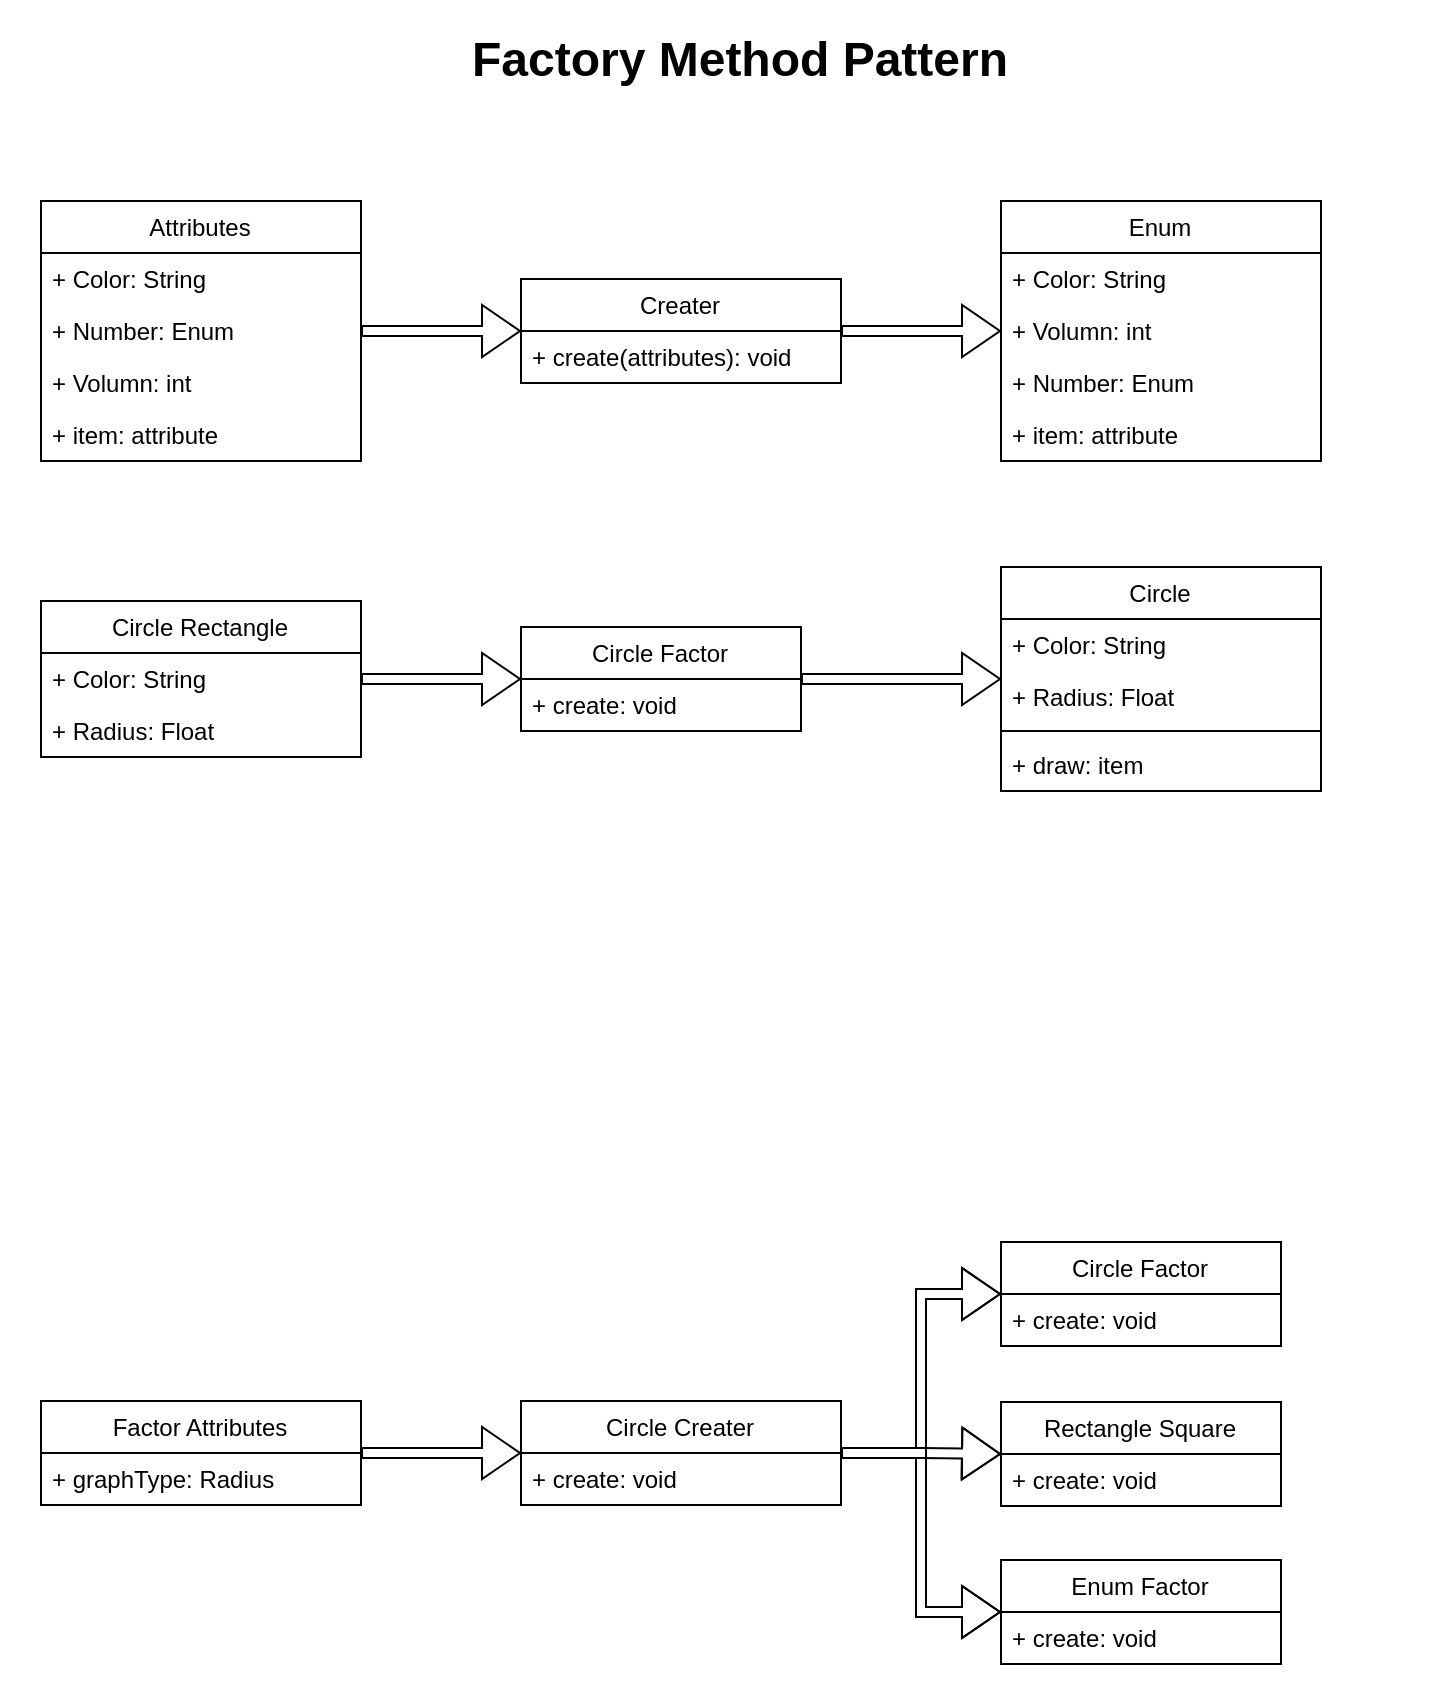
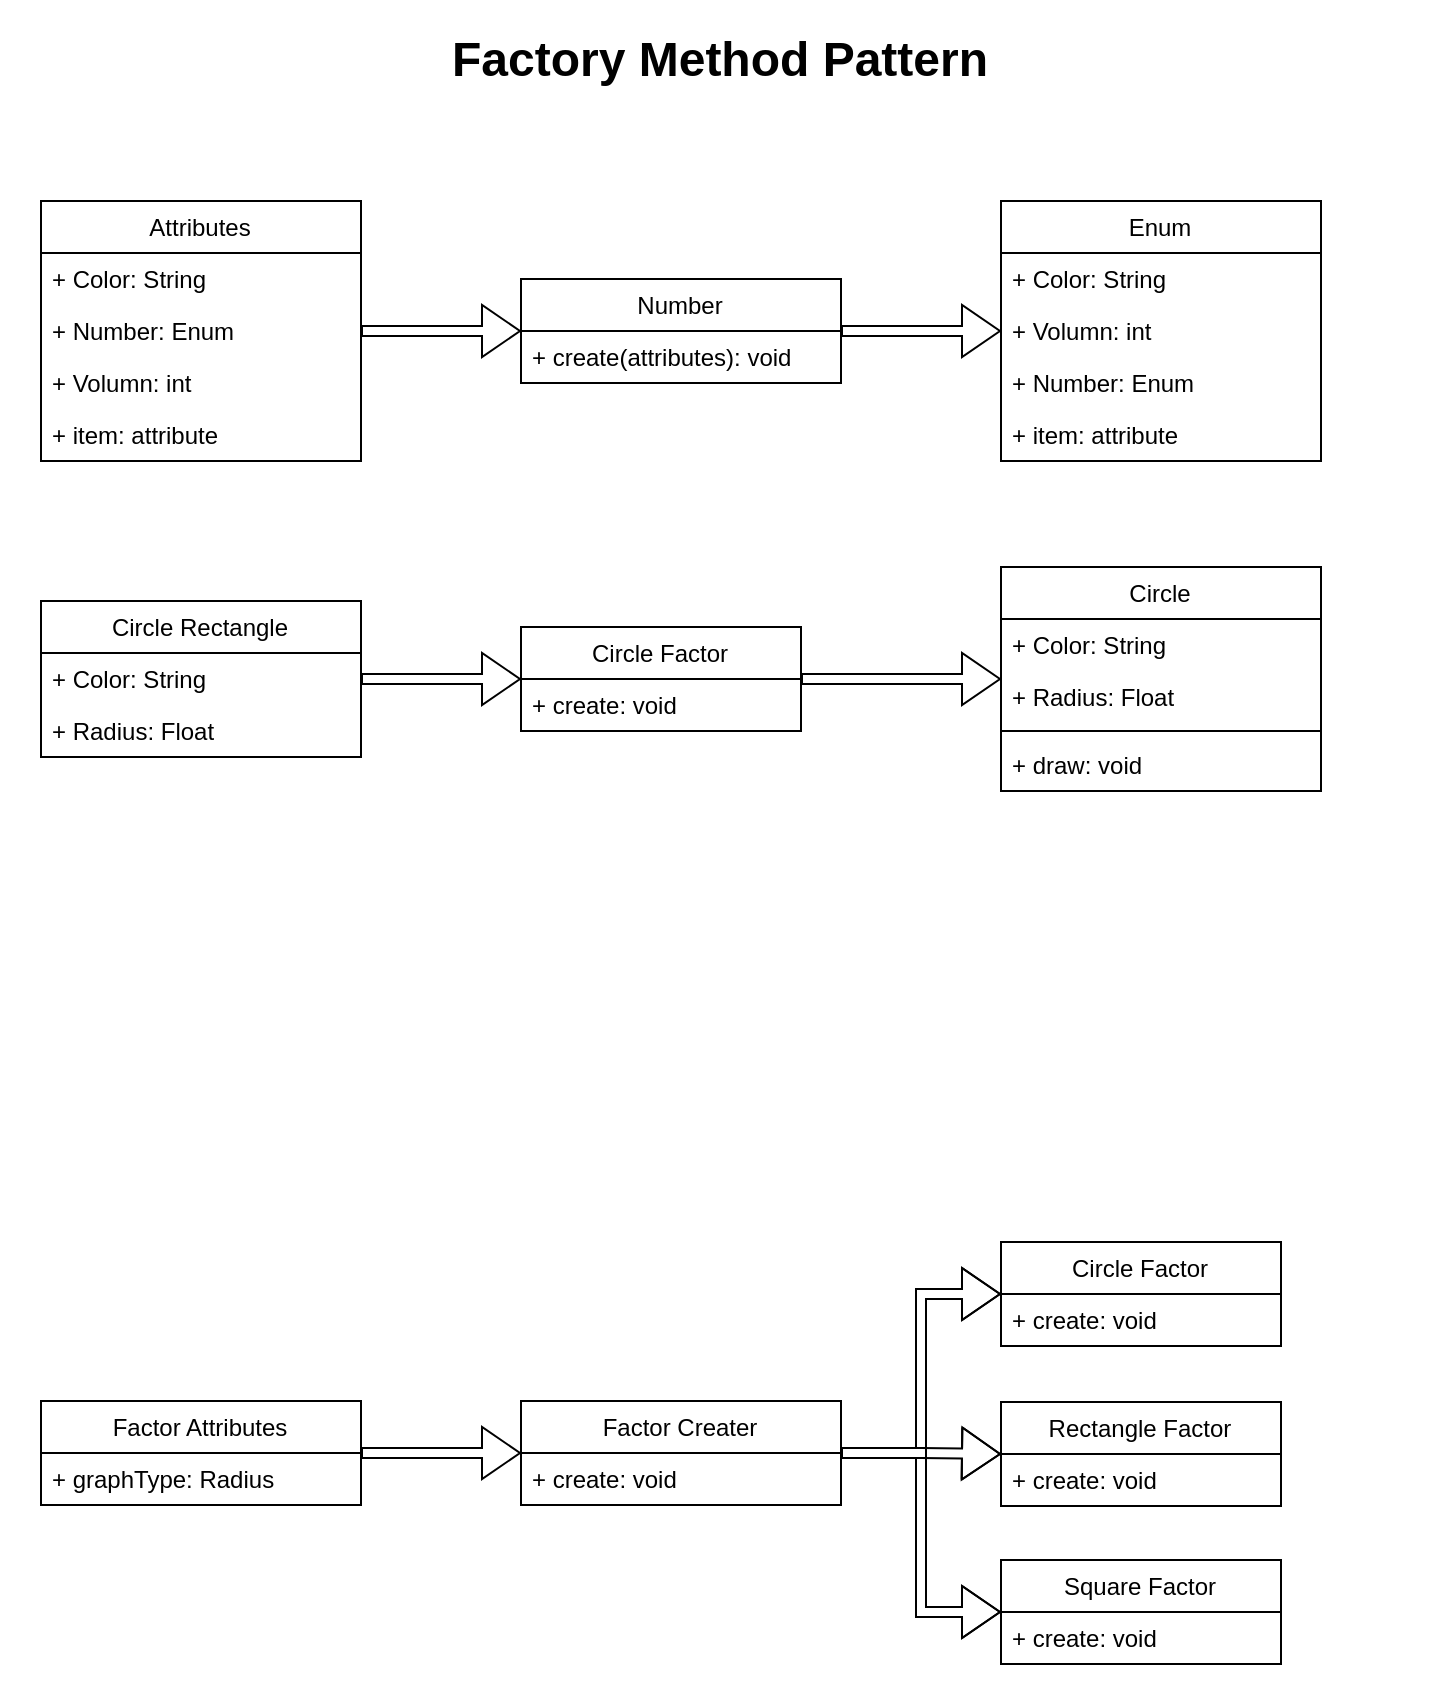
- <mxCell id="30" value="Factory Method Pattern" style="text;html=1;strokeColor=none;fillColor=none;align=center;verticalAlign=middle;whiteSpace=wrap;rounded=0;fontSize=24;fontStyle=1" vertex="1" parent="1"><mxGeometry x="30" y="20" width="680" height="20" as="geometry" /></mxCell>
+ <mxCell id="30" value="Factory Method Pattern" style="text;html=1;strokeColor=none;fillColor=none;align=center;verticalAlign=middle;whiteSpace=wrap;rounded=0;fontSize=24;fontStyle=1" vertex="1" parent="1"><mxGeometry x="20" y="20" width="680" height="20" as="geometry" /></mxCell>
- <mxCell id="17" value="Creater" style="swimlane;fontStyle=0;childLayout=stackLayout;horizontal=1;startSize=26;fillColor=none;horizontalStack=0;resizeParent=1;resizeParentMax=0;resizeLast=0;collapsible=1;marginBottom=0;" parent="1" vertex="1"><mxGeometry x="260" y="139" width="160" height="52" as="geometry" /></mxCell>
+ <mxCell id="17" value="Number" style="swimlane;fontStyle=0;childLayout=stackLayout;horizontal=1;startSize=26;fillColor=none;horizontalStack=0;resizeParent=1;resizeParentMax=0;resizeLast=0;collapsible=1;marginBottom=0;" parent="1" vertex="1"><mxGeometry x="260" y="139" width="160" height="52" as="geometry" /></mxCell>
- <mxCell id="41" value="+ draw: item" style="text;strokeColor=none;fillColor=none;align=left;verticalAlign=top;spacingLeft=4;spacingRight=4;overflow=hidden;rotatable=0;points=[[0,0.5],[1,0.5]];portConstraint=eastwest;" vertex="1" parent="37"><mxGeometry y="86" width="160" height="26" as="geometry" /></mxCell>
+ <mxCell id="41" value="+ draw: void" style="text;strokeColor=none;fillColor=none;align=left;verticalAlign=top;spacingLeft=4;spacingRight=4;overflow=hidden;rotatable=0;points=[[0,0.5],[1,0.5]];portConstraint=eastwest;" vertex="1" parent="37"><mxGeometry y="86" width="160" height="26" as="geometry" /></mxCell>
- <mxCell id="5" value="Circle Creater" style="swimlane;fontStyle=0;childLayout=stackLayout;horizontal=1;startSize=26;fillColor=none;horizontalStack=0;resizeParent=1;resizeParentMax=0;resizeLast=0;collapsible=1;marginBottom=0;" parent="1" vertex="1"><mxGeometry x="260" y="700" width="160" height="52" as="geometry" /></mxCell>
+ <mxCell id="5" value="Factor Creater" style="swimlane;fontStyle=0;childLayout=stackLayout;horizontal=1;startSize=26;fillColor=none;horizontalStack=0;resizeParent=1;resizeParentMax=0;resizeLast=0;collapsible=1;marginBottom=0;" parent="1" vertex="1"><mxGeometry x="260" y="700" width="160" height="52" as="geometry" /></mxCell>
- <mxCell id="12" value="Rectangle Square" style="swimlane;fontStyle=0;childLayout=stackLayout;horizontal=1;startSize=26;fillColor=none;horizontalStack=0;resizeParent=1;resizeParentMax=0;resizeLast=0;collapsible=1;marginBottom=0;" parent="1" vertex="1"><mxGeometry x="500" y="700.5" width="140" height="52" as="geometry" /></mxCell>
+ <mxCell id="12" value="Rectangle Factor" style="swimlane;fontStyle=0;childLayout=stackLayout;horizontal=1;startSize=26;fillColor=none;horizontalStack=0;resizeParent=1;resizeParentMax=0;resizeLast=0;collapsible=1;marginBottom=0;" parent="1" vertex="1"><mxGeometry x="500" y="700.5" width="140" height="52" as="geometry" /></mxCell>
- <mxCell id="14" value="Enum Factor" style="swimlane;fontStyle=0;childLayout=stackLayout;horizontal=1;startSize=26;fillColor=none;horizontalStack=0;resizeParent=1;resizeParentMax=0;resizeLast=0;collapsible=1;marginBottom=0;" parent="1" vertex="1"><mxGeometry x="500" y="779.5" width="140" height="52" as="geometry" /></mxCell>
+ <mxCell id="14" value="Square Factor" style="swimlane;fontStyle=0;childLayout=stackLayout;horizontal=1;startSize=26;fillColor=none;horizontalStack=0;resizeParent=1;resizeParentMax=0;resizeLast=0;collapsible=1;marginBottom=0;" parent="1" vertex="1"><mxGeometry x="500" y="779.5" width="140" height="52" as="geometry" /></mxCell>
